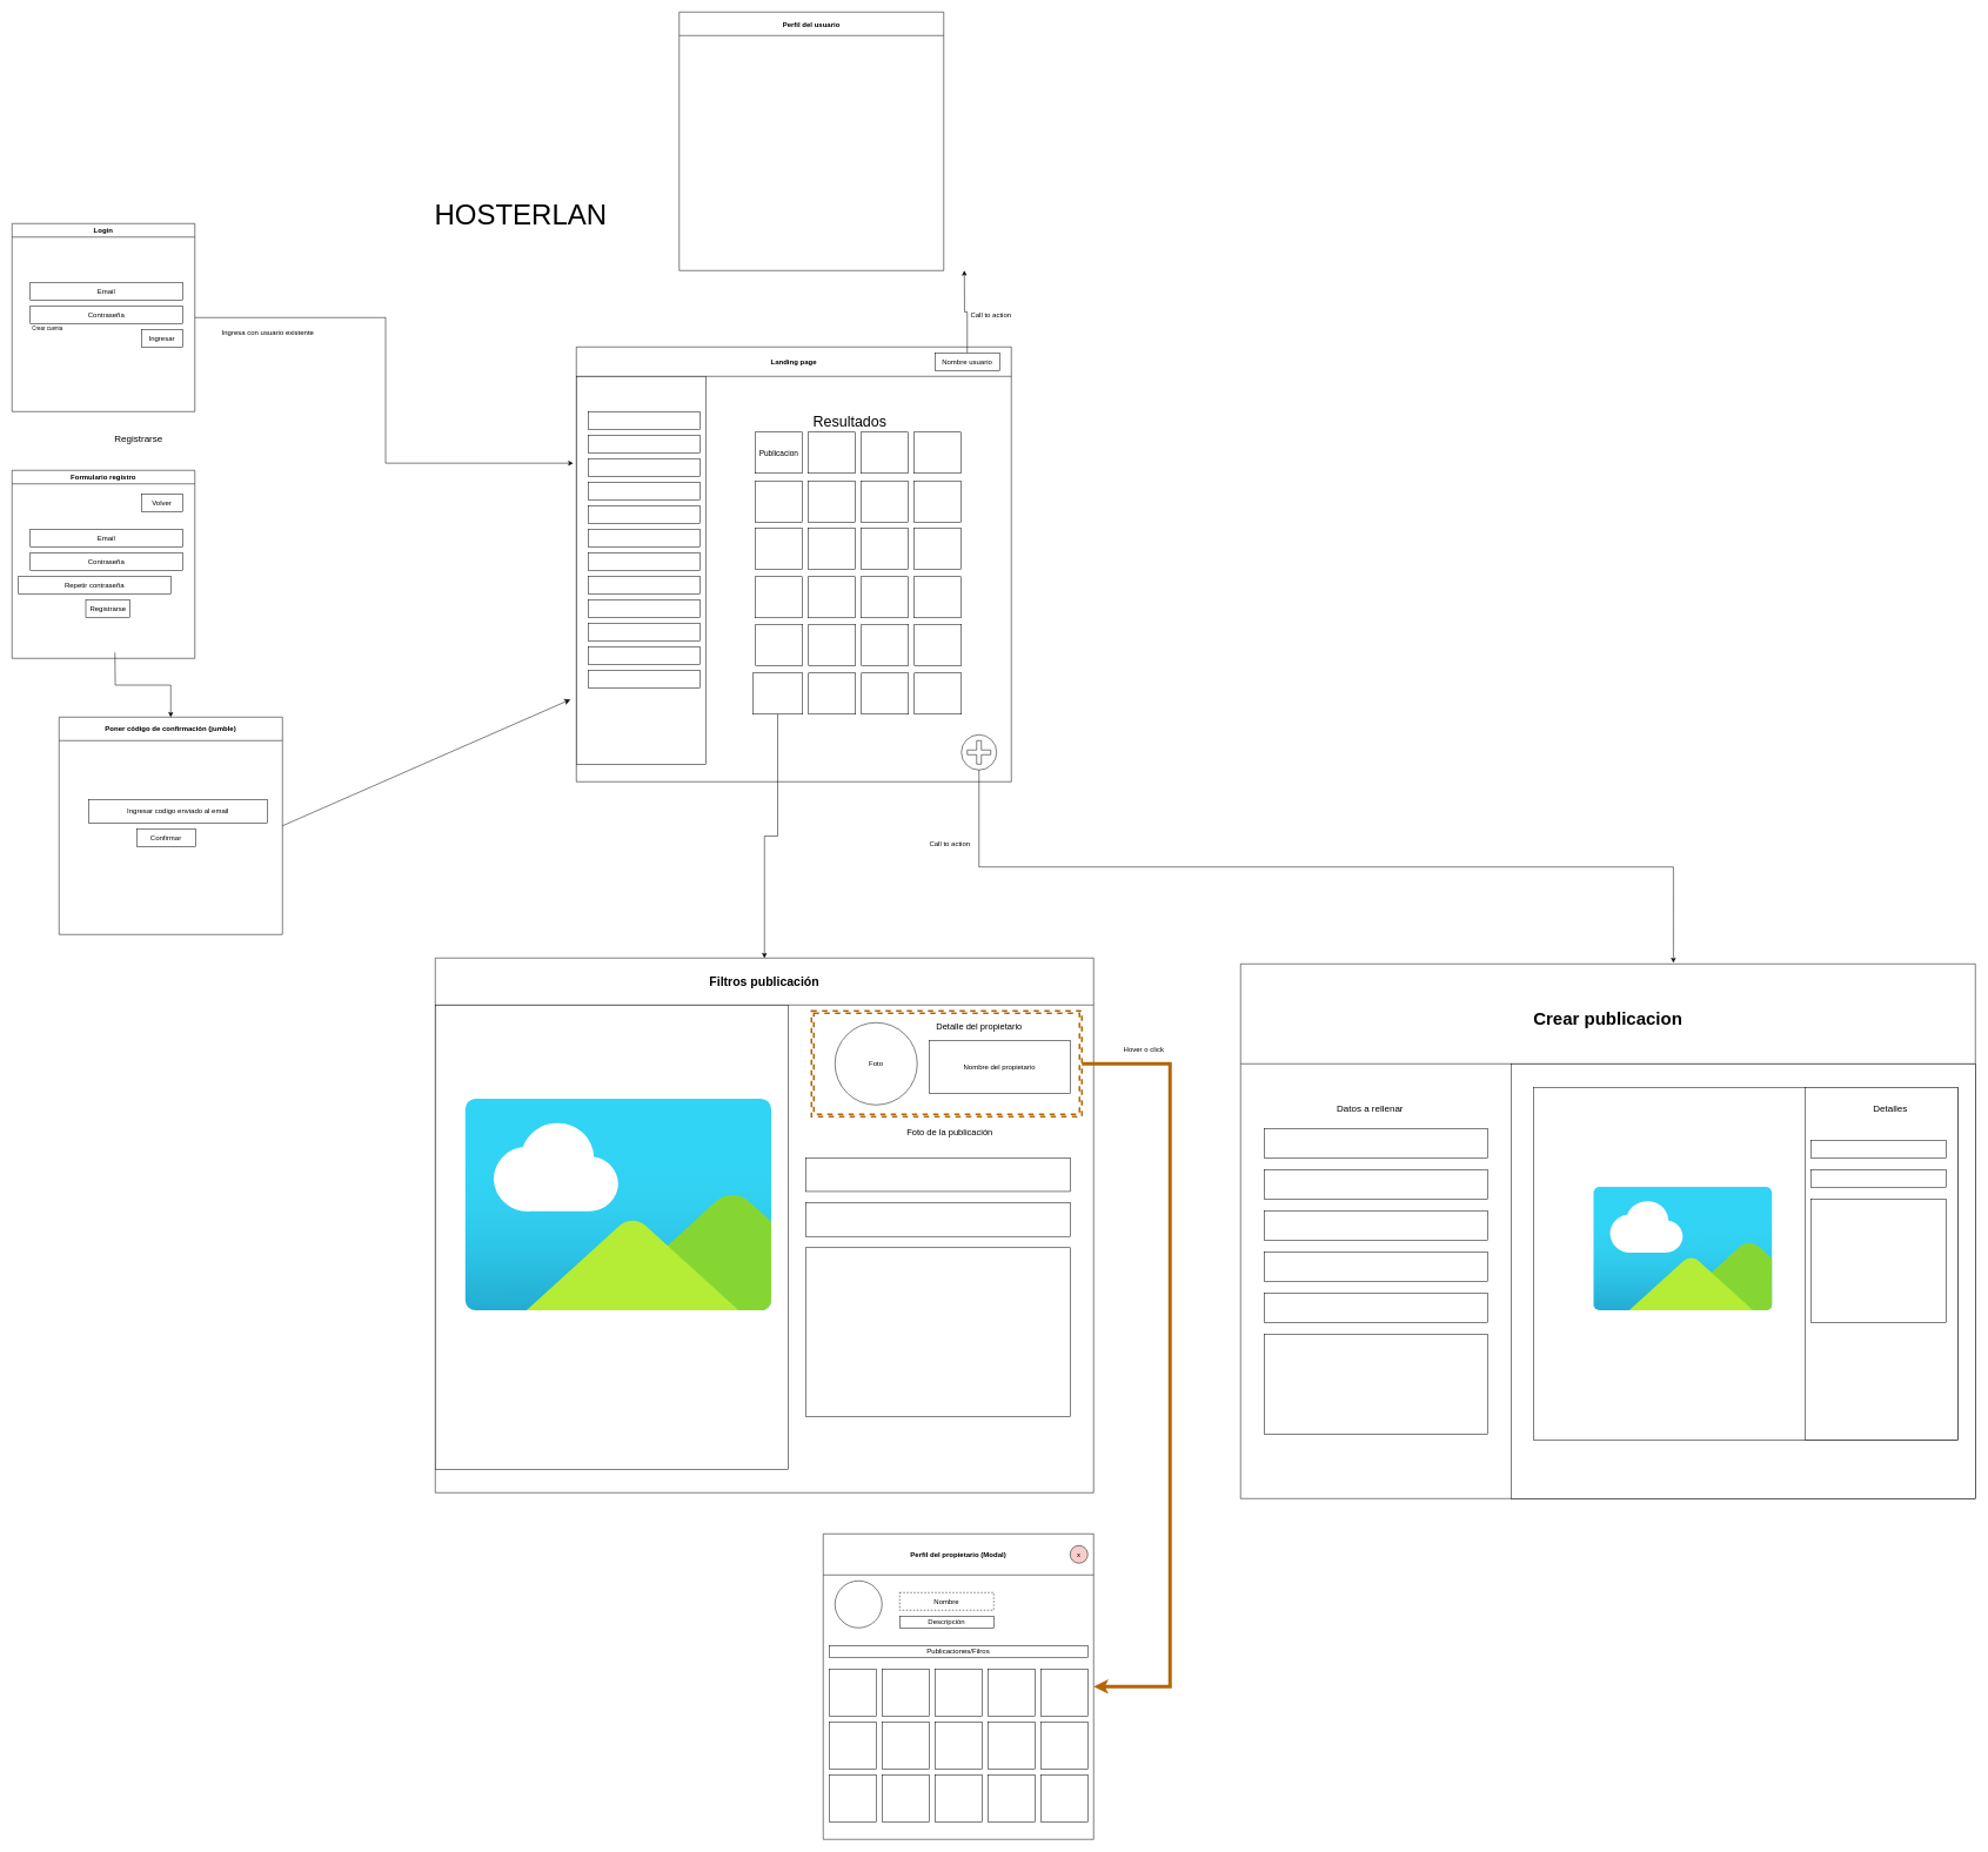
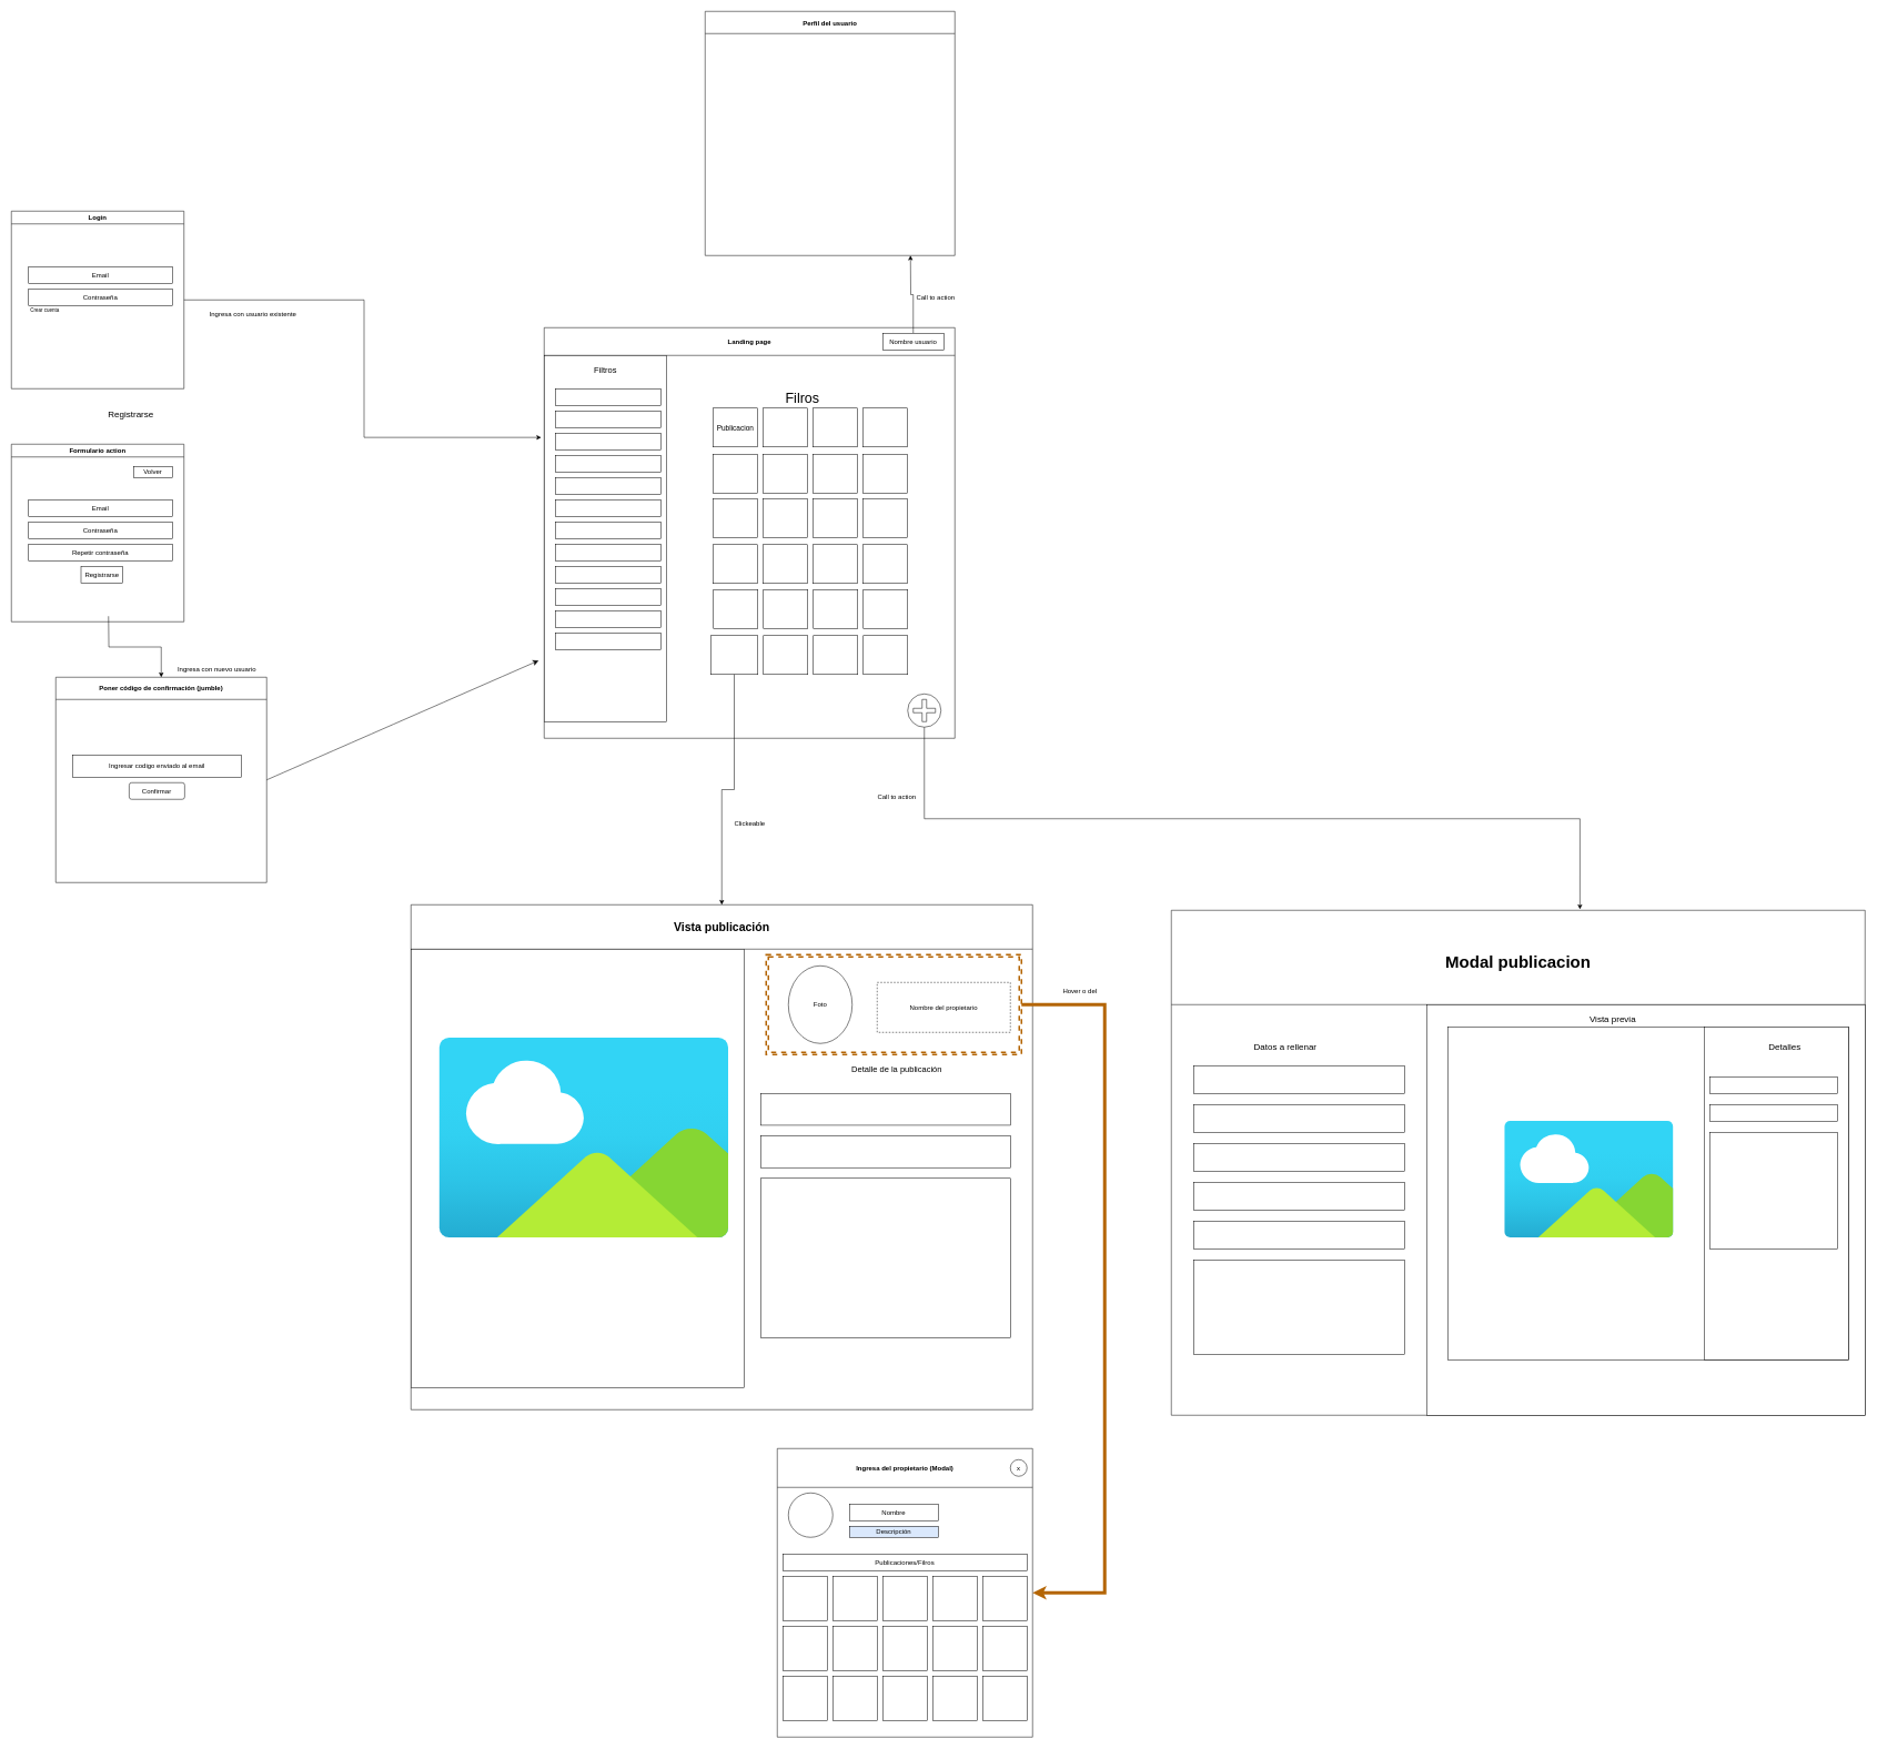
- <mxCell id="126" value="Perfil del usuario" style="swimlane;startSize=40;" vertex="1" parent="1"><mxGeometry x="1155" y="20" width="450" height="440" as="geometry" /></mxCell>
+ <mxCell id="126" value="Perfil del usuario" style="swimlane;startSize=40;" vertex="1" parent="1"><mxGeometry x="1270" y="20" width="450" height="440" as="geometry" /></mxCell>
- <mxCell id="74" value="&lt;span style=&quot;font-size: 48px;&quot;&gt;HOSTERLAN&lt;/span&gt;" style="text;html=1;align=center;verticalAlign=middle;resizable=0;points=[];autosize=1;strokeColor=none;fillColor=none;" parent="1" vertex="1"><mxGeometry x="725" y="330" width="320" height="70" as="geometry" /></mxCell>
- <mxCell id="6" value="Ingresar" style="rounded=0;whiteSpace=wrap;html=1;" parent="3" vertex="1"><mxGeometry x="220" y="180" width="70" height="30" as="geometry" /></mxCell>
+ <mxCell id="17" value="Filtros" style="text;html=1;align=center;verticalAlign=middle;resizable=0;points=[];autosize=1;strokeColor=none;fillColor=none;fontSize=15;" parent="15" vertex="1"><mxGeometry x="75" y="60" width="70" height="30" as="geometry" /></mxCell>
- <mxCell id="31" value="&lt;font style=&quot;font-size: 25px;&quot;&gt;Resultados&lt;/font&gt;" style="text;html=1;align=center;verticalAlign=middle;resizable=0;points=[];autosize=1;strokeColor=none;fillColor=none;" parent="30" vertex="1"><mxGeometry x="81" width="160" height="40" as="geometry" /></mxCell>
+ <mxCell id="31" value="&lt;font style=&quot;font-size: 25px;&quot;&gt;Filros&lt;/font&gt;" style="text;html=1;align=center;verticalAlign=middle;resizable=0;points=[];autosize=1;strokeColor=none;fillColor=none;" parent="30" vertex="1"><mxGeometry x="81" width="160" height="40" as="geometry" /></mxCell>
- <mxCell id="96" value="Formulario registro" style="swimlane;whiteSpace=wrap;html=1;" parent="1" vertex="1"><mxGeometry x="20" y="800" width="311" height="320" as="geometry" /></mxCell>
+ <mxCell id="96" value="Formulario action" style="swimlane;whiteSpace=wrap;html=1;" parent="1" vertex="1"><mxGeometry x="20" y="800" width="311" height="320" as="geometry" /></mxCell>
- <mxCell id="101" value="Volver" style="whiteSpace=wrap;html=1;" parent="96" vertex="1"><mxGeometry x="220" y="40" width="70" height="30" as="geometry" /></mxCell>
+ <mxCell id="101" value="Volver" style="whiteSpace=wrap;html=1;" parent="96" vertex="1"><mxGeometry x="220" y="40" width="70" height="20" as="geometry" /></mxCell>
- <mxCell id="100" value="Repetir contraseña" style="rounded=0;whiteSpace=wrap;html=1;" parent="96" vertex="1"><mxGeometry x="11" y="180" width="259" height="30" as="geometry" /></mxCell>
+ <mxCell id="100" value="Repetir contraseña" style="rounded=0;whiteSpace=wrap;html=1;" parent="96" vertex="1"><mxGeometry x="31" y="180" width="259" height="30" as="geometry" /></mxCell>
+ <mxCell id="14" value="Ingresa con nuevo usuario" style="text;html=1;align=center;verticalAlign=middle;resizable=0;points=[];autosize=1;strokeColor=none;fillColor=none;" parent="1" vertex="1"><mxGeometry x="300" y="1190" width="180" height="30" as="geometry" /></mxCell>
- <mxCell id="11" value="Ingresar codigo enviado al email" style="rounded=0;whiteSpace=wrap;html=1;" parent="10" vertex="1"><mxGeometry x="50" y="140" width="304.5" height="40" as="geometry" /></mxCell>
+ <mxCell id="11" value="Ingresar codigo enviado al email" style="rounded=0;whiteSpace=wrap;html=1;" parent="10" vertex="1"><mxGeometry x="30" y="140" width="304.5" height="40" as="geometry" /></mxCell>
- <mxCell id="12" value="Confirmar" style="rounded=0;whiteSpace=wrap;html=1;" parent="10" vertex="1"><mxGeometry x="132.25" y="190" width="100" height="30" as="geometry" /></mxCell>
+ <mxCell id="12" value="Confirmar" style="whiteSpace=wrap;html=1;rounded=1;" parent="10" vertex="1"><mxGeometry x="132.25" y="190" width="100" height="30" as="geometry" /></mxCell>
+ <mxCell id="123" value="Clickeable" style="text;html=1;align=center;verticalAlign=middle;resizable=0;points=[];autosize=1;strokeColor=none;fillColor=none;" vertex="1" parent="1"><mxGeometry x="1310" y="1468" width="80" height="30" as="geometry" /></mxCell>
- <mxCell id="62" value="&lt;font style=&quot;font-size: 21px;&quot;&gt;Filtros publicación&lt;/font&gt;" style="swimlane;whiteSpace=wrap;html=1;startSize=80;" parent="1" vertex="1"><mxGeometry x="740" y="1630" width="1120" height="910" as="geometry" /></mxCell>
+ <mxCell id="62" value="&lt;font style=&quot;font-size: 21px;&quot;&gt;Vista publicación&lt;/font&gt;" style="swimlane;whiteSpace=wrap;html=1;startSize=80;" parent="1" vertex="1"><mxGeometry x="740" y="1630" width="1120" height="910" as="geometry" /></mxCell>
- <mxCell id="103" value="&lt;br&gt;&lt;div&gt;&lt;span style=&quot;font-size: 30px; background-color: initial;&quot;&gt;Crear publicacion&lt;/span&gt;&lt;/div&gt;" style="swimlane;whiteSpace=wrap;html=1;startSize=170;" vertex="1" parent="1"><mxGeometry x="2110" y="1640" width="1250" height="910" as="geometry" /></mxCell>
+ <mxCell id="103" value="&lt;br&gt;&lt;div&gt;&lt;span style=&quot;font-size: 30px; background-color: initial;&quot;&gt;Modal publicacion&lt;/span&gt;&lt;/div&gt;" style="swimlane;whiteSpace=wrap;html=1;startSize=170;" vertex="1" parent="1"><mxGeometry x="2110" y="1640" width="1250" height="910" as="geometry" /></mxCell>
- <mxCell id="72" value="&lt;font style=&quot;font-size: 15px;&quot;&gt;Detalle del propietario&lt;/font&gt;" style="text;html=1;align=center;verticalAlign=middle;resizable=0;points=[];autosize=1;strokeColor=none;fillColor=none;" vertex="1" parent="62"><mxGeometry x="840" y="100" width="170" height="30" as="geometry" /></mxCell>
- <mxCell id="125" value="Hover o click" style="text;html=1;align=center;verticalAlign=middle;resizable=0;points=[];autosize=1;strokeColor=none;fillColor=none;" vertex="1" parent="1"><mxGeometry x="1900" y="1770" width="90" height="30" as="geometry" /></mxCell>
+ <mxCell id="125" value="Hover o del" style="text;html=1;align=center;verticalAlign=middle;resizable=0;points=[];autosize=1;strokeColor=none;fillColor=none;" vertex="1" parent="1"><mxGeometry x="1900" y="1770" width="90" height="30" as="geometry" /></mxCell>
- <mxCell id="70" value="Foto" style="ellipse;whiteSpace=wrap;html=1;" parent="62" vertex="1"><mxGeometry x="680" y="110" width="140" height="140" as="geometry" /></mxCell>
+ <mxCell id="70" value="Foto" style="ellipse;whiteSpace=wrap;html=1;" parent="62" vertex="1"><mxGeometry x="680" y="110" width="115" height="140" as="geometry" /></mxCell>
- <mxCell id="71" value="Nombre del propietario" style="whiteSpace=wrap;html=1;" parent="62" vertex="1"><mxGeometry x="840" y="140" width="240" height="90" as="geometry" /></mxCell>
+ <mxCell id="71" value="Nombre del propietario" style="whiteSpace=wrap;html=1;dashed=1;" parent="62" vertex="1"><mxGeometry x="840" y="140" width="240" height="90" as="geometry" /></mxCell>
+ <mxCell id="106" value="Vista previa" style="text;html=1;align=center;verticalAlign=middle;resizable=0;points=[];autosize=1;strokeColor=none;fillColor=none;fontSize=16;" vertex="1" parent="103"><mxGeometry x="740" y="180" width="110" height="30" as="geometry" /></mxCell>
- <mxCell id="105" value="Datos a rellenar" style="text;html=1;align=center;verticalAlign=middle;resizable=0;points=[];autosize=1;strokeColor=none;fillColor=none;fontSize=16;" vertex="1" parent="103"><mxGeometry x="150" y="230" width="140" height="30" as="geometry" /></mxCell>
+ <mxCell id="105" value="Datos a rellenar" style="text;html=1;align=center;verticalAlign=middle;resizable=0;points=[];autosize=1;strokeColor=none;fillColor=none;fontSize=16;" vertex="1" parent="103"><mxGeometry x="135" y="230" width="140" height="30" as="geometry" /></mxCell>
- <mxCell id="64" value="&lt;font style=&quot;font-size: 15px;&quot;&gt;Foto de la publicación&lt;/font&gt;" style="text;html=1;align=center;verticalAlign=middle;resizable=0;points=[];autosize=1;strokeColor=none;fillColor=none;" parent="62" vertex="1"><mxGeometry x="780" y="280" width="190" height="30" as="geometry" /></mxCell>
+ <mxCell id="64" value="&lt;font style=&quot;font-size: 15px;&quot;&gt;Detalle de la publicación&lt;/font&gt;" style="text;html=1;align=center;verticalAlign=middle;resizable=0;points=[];autosize=1;strokeColor=none;fillColor=none;" parent="62" vertex="1"><mxGeometry x="780" y="280" width="190" height="30" as="geometry" /></mxCell>
- <mxCell id="75" value="Perfil del propietario (Modal)" style="swimlane;whiteSpace=wrap;html=1;startSize=70;" parent="1" vertex="1"><mxGeometry x="1400" y="2610" width="460" height="520" as="geometry" /></mxCell>
+ <mxCell id="75" value="Ingresa del propietario (Modal)" style="swimlane;whiteSpace=wrap;html=1;startSize=70;" parent="1" vertex="1"><mxGeometry x="1400" y="2610" width="460" height="520" as="geometry" /></mxCell>
- <mxCell id="93" value="x" style="ellipse;whiteSpace=wrap;html=1;aspect=fixed;fillColor=#f8cecc;" parent="75" vertex="1"><mxGeometry x="420" y="20" width="30" height="30" as="geometry" /></mxCell>
+ <mxCell id="93" value="x" style="ellipse;whiteSpace=wrap;html=1;aspect=fixed;" parent="75" vertex="1"><mxGeometry x="420" y="20" width="30" height="30" as="geometry" /></mxCell>
- <mxCell id="77" value="Nombre" style="whiteSpace=wrap;html=1;dashed=1;" parent="75" vertex="1"><mxGeometry x="130" y="100" width="160" height="30" as="geometry" /></mxCell>
+ <mxCell id="77" value="Nombre" style="whiteSpace=wrap;html=1;" parent="75" vertex="1"><mxGeometry x="130" y="100" width="160" height="30" as="geometry" /></mxCell>
- <mxCell id="78" value="Descripción" style="whiteSpace=wrap;html=1;" parent="75" vertex="1"><mxGeometry x="130" y="140" width="160" height="20" as="geometry" /></mxCell>
+ <mxCell id="78" value="Descripción" style="whiteSpace=wrap;html=1;fillColor=#dae8fc;" parent="75" vertex="1"><mxGeometry x="130" y="140" width="160" height="20" as="geometry" /></mxCell>
- <mxCell id="79" value="Publicaciones/Filros" style="rounded=0;whiteSpace=wrap;html=1;" parent="75" vertex="1"><mxGeometry x="10" y="190" width="440" height="20" as="geometry" /></mxCell>
+ <mxCell id="79" value="Publicaciones/Filros" style="rounded=0;whiteSpace=wrap;html=1;" parent="75" vertex="1"><mxGeometry x="10" y="190" width="440" height="30" as="geometry" /></mxCell>
